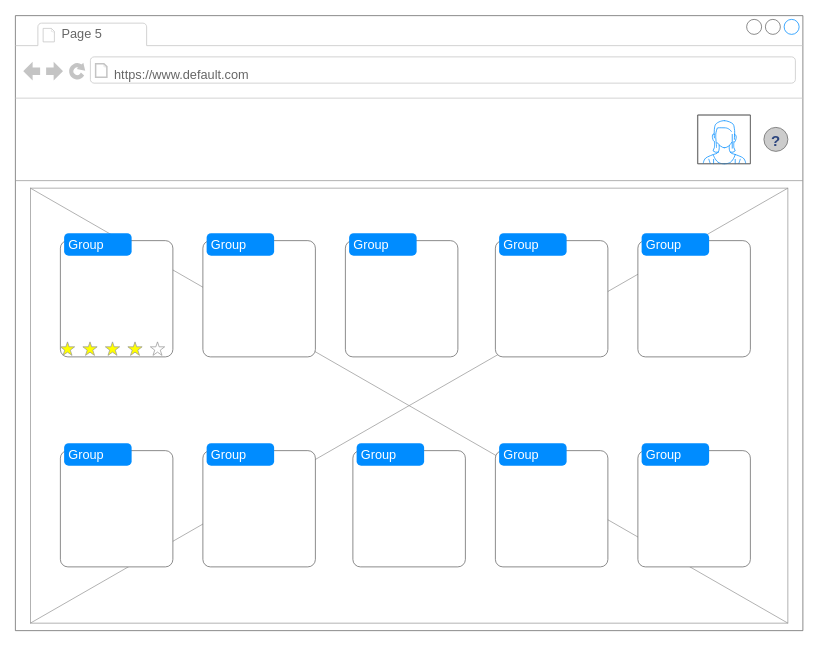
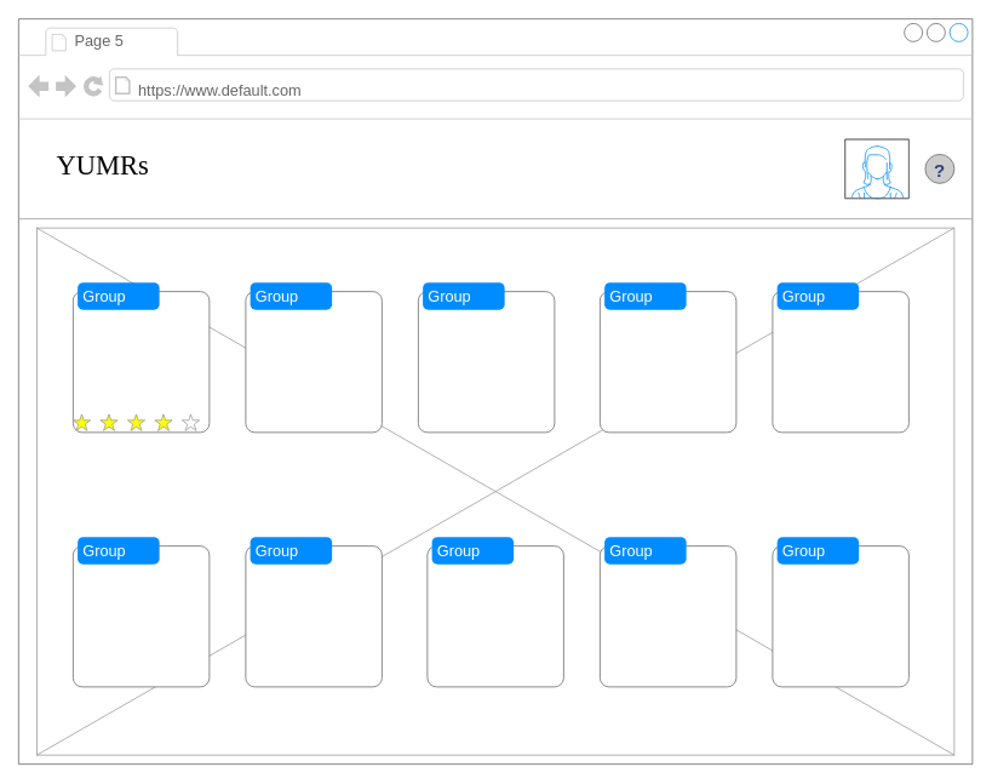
+ <mxCell id="6" value="YUMRs" style="text;html=1;points=[];align=left;verticalAlign=top;spacingTop=-4;fontSize=30;fontFamily=Verdana" parent="2" vertex="1"><mxGeometry x="40" y="140" width="120" height="50" as="geometry" /></mxCell>
